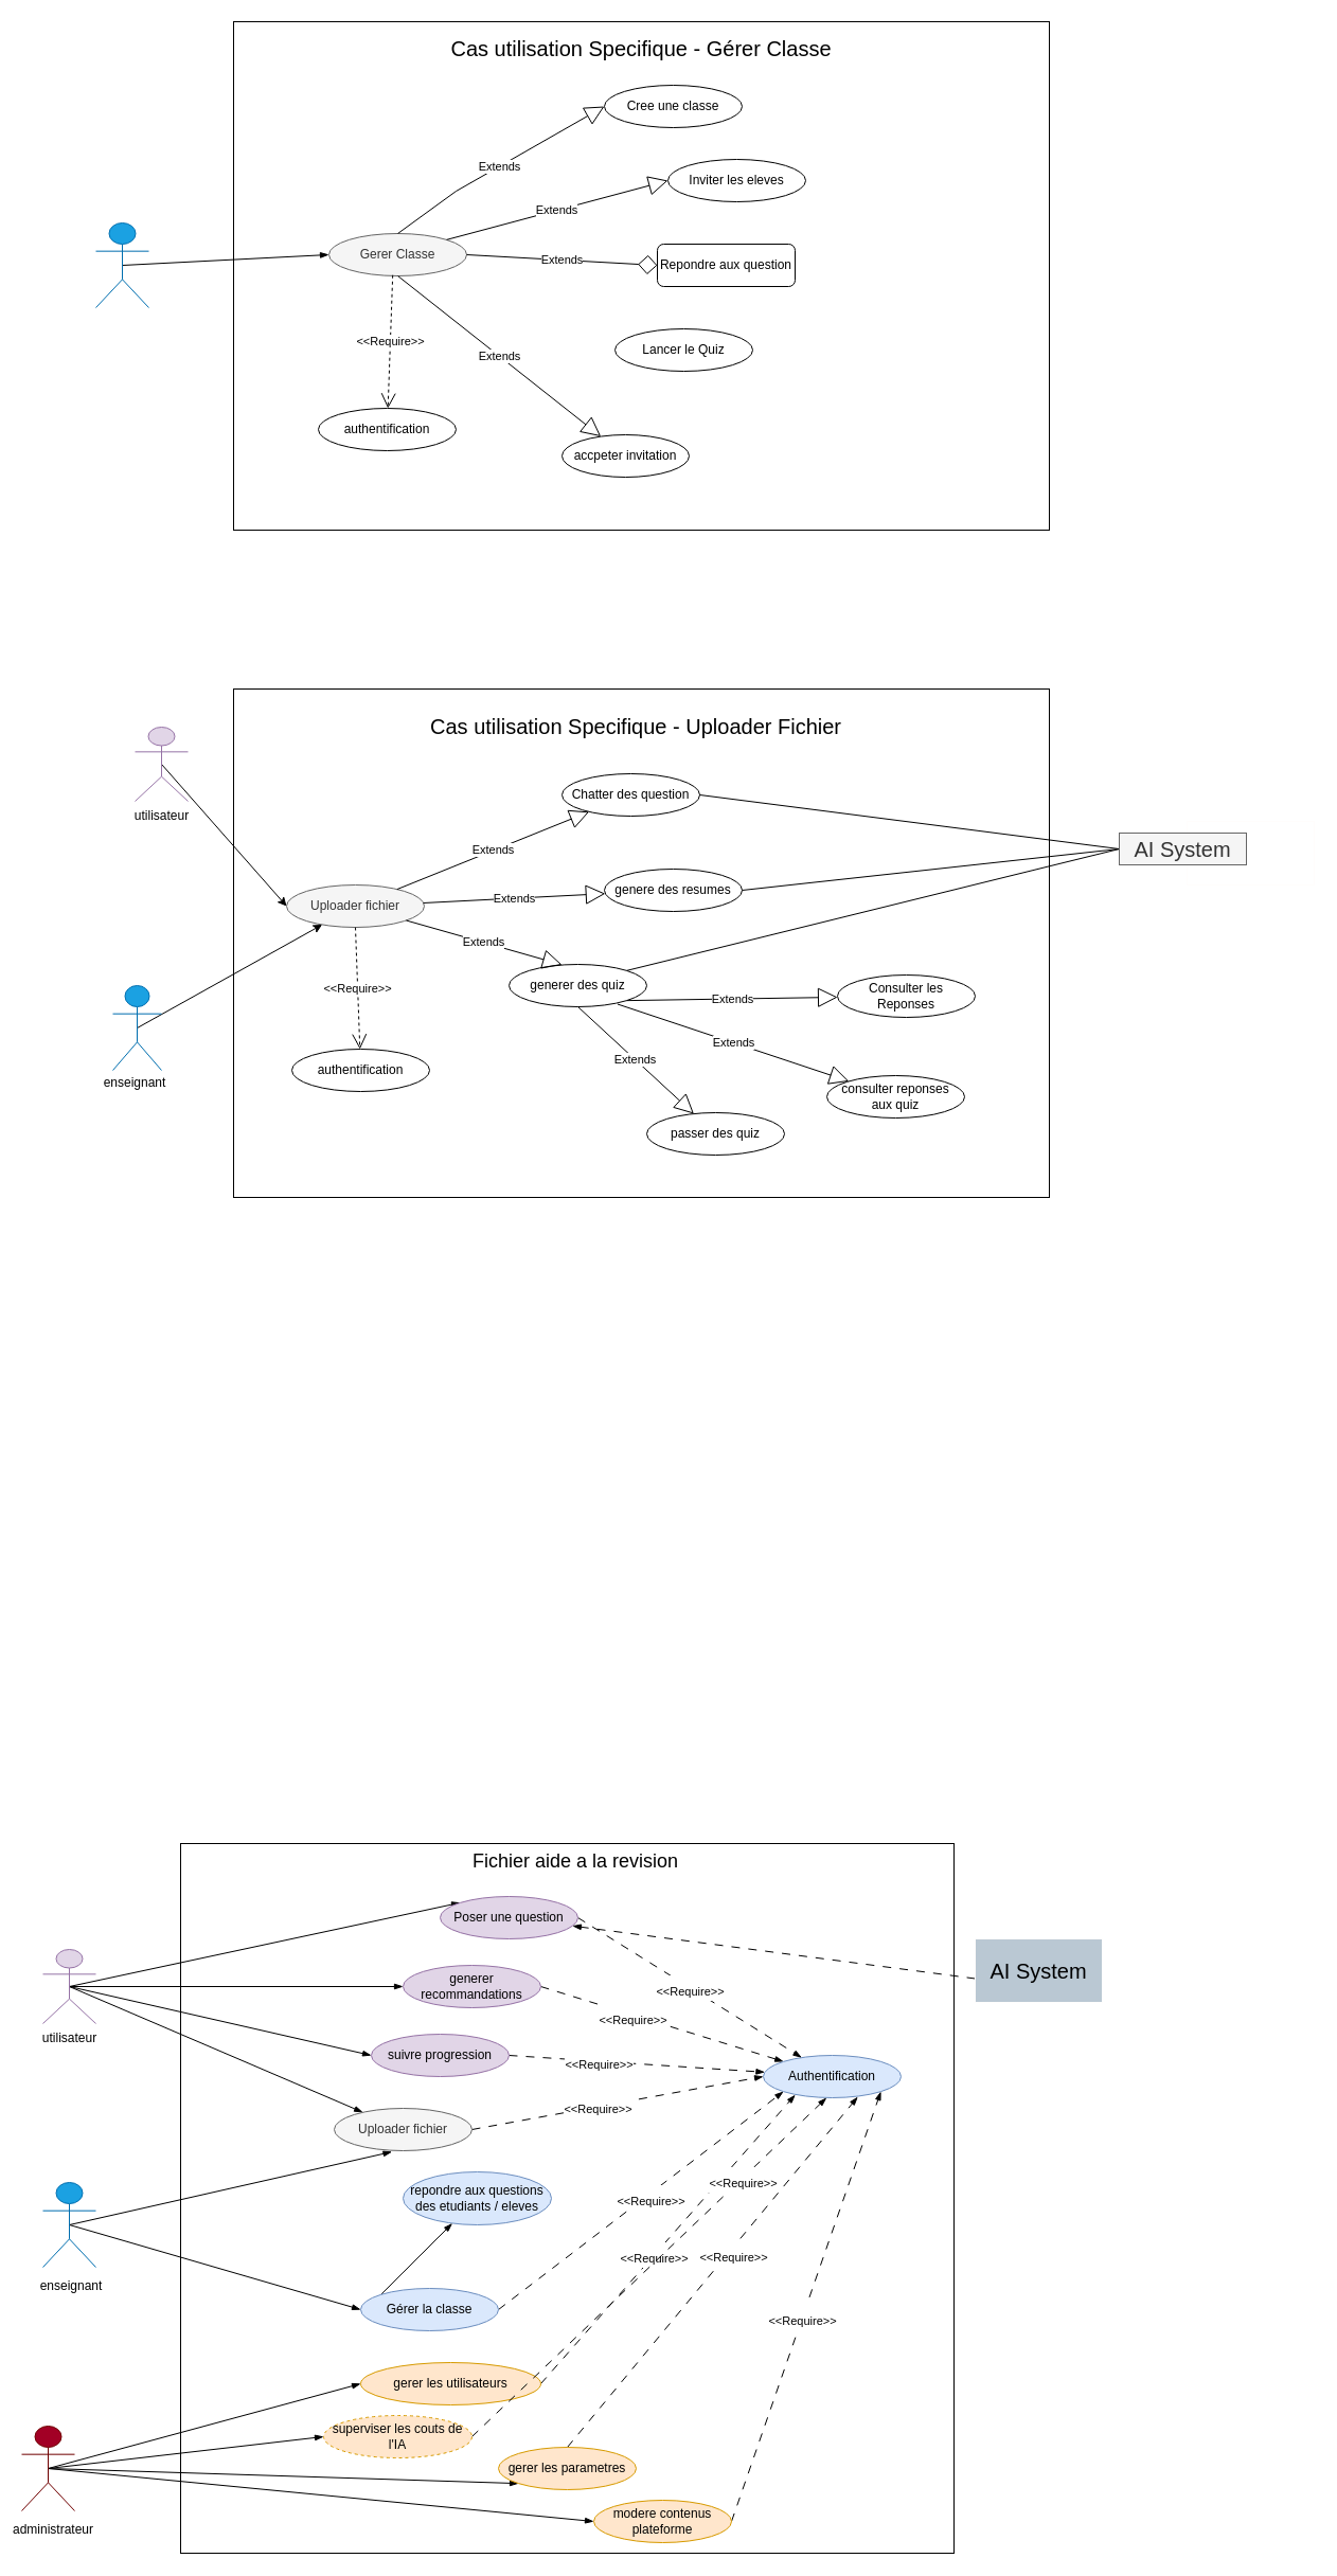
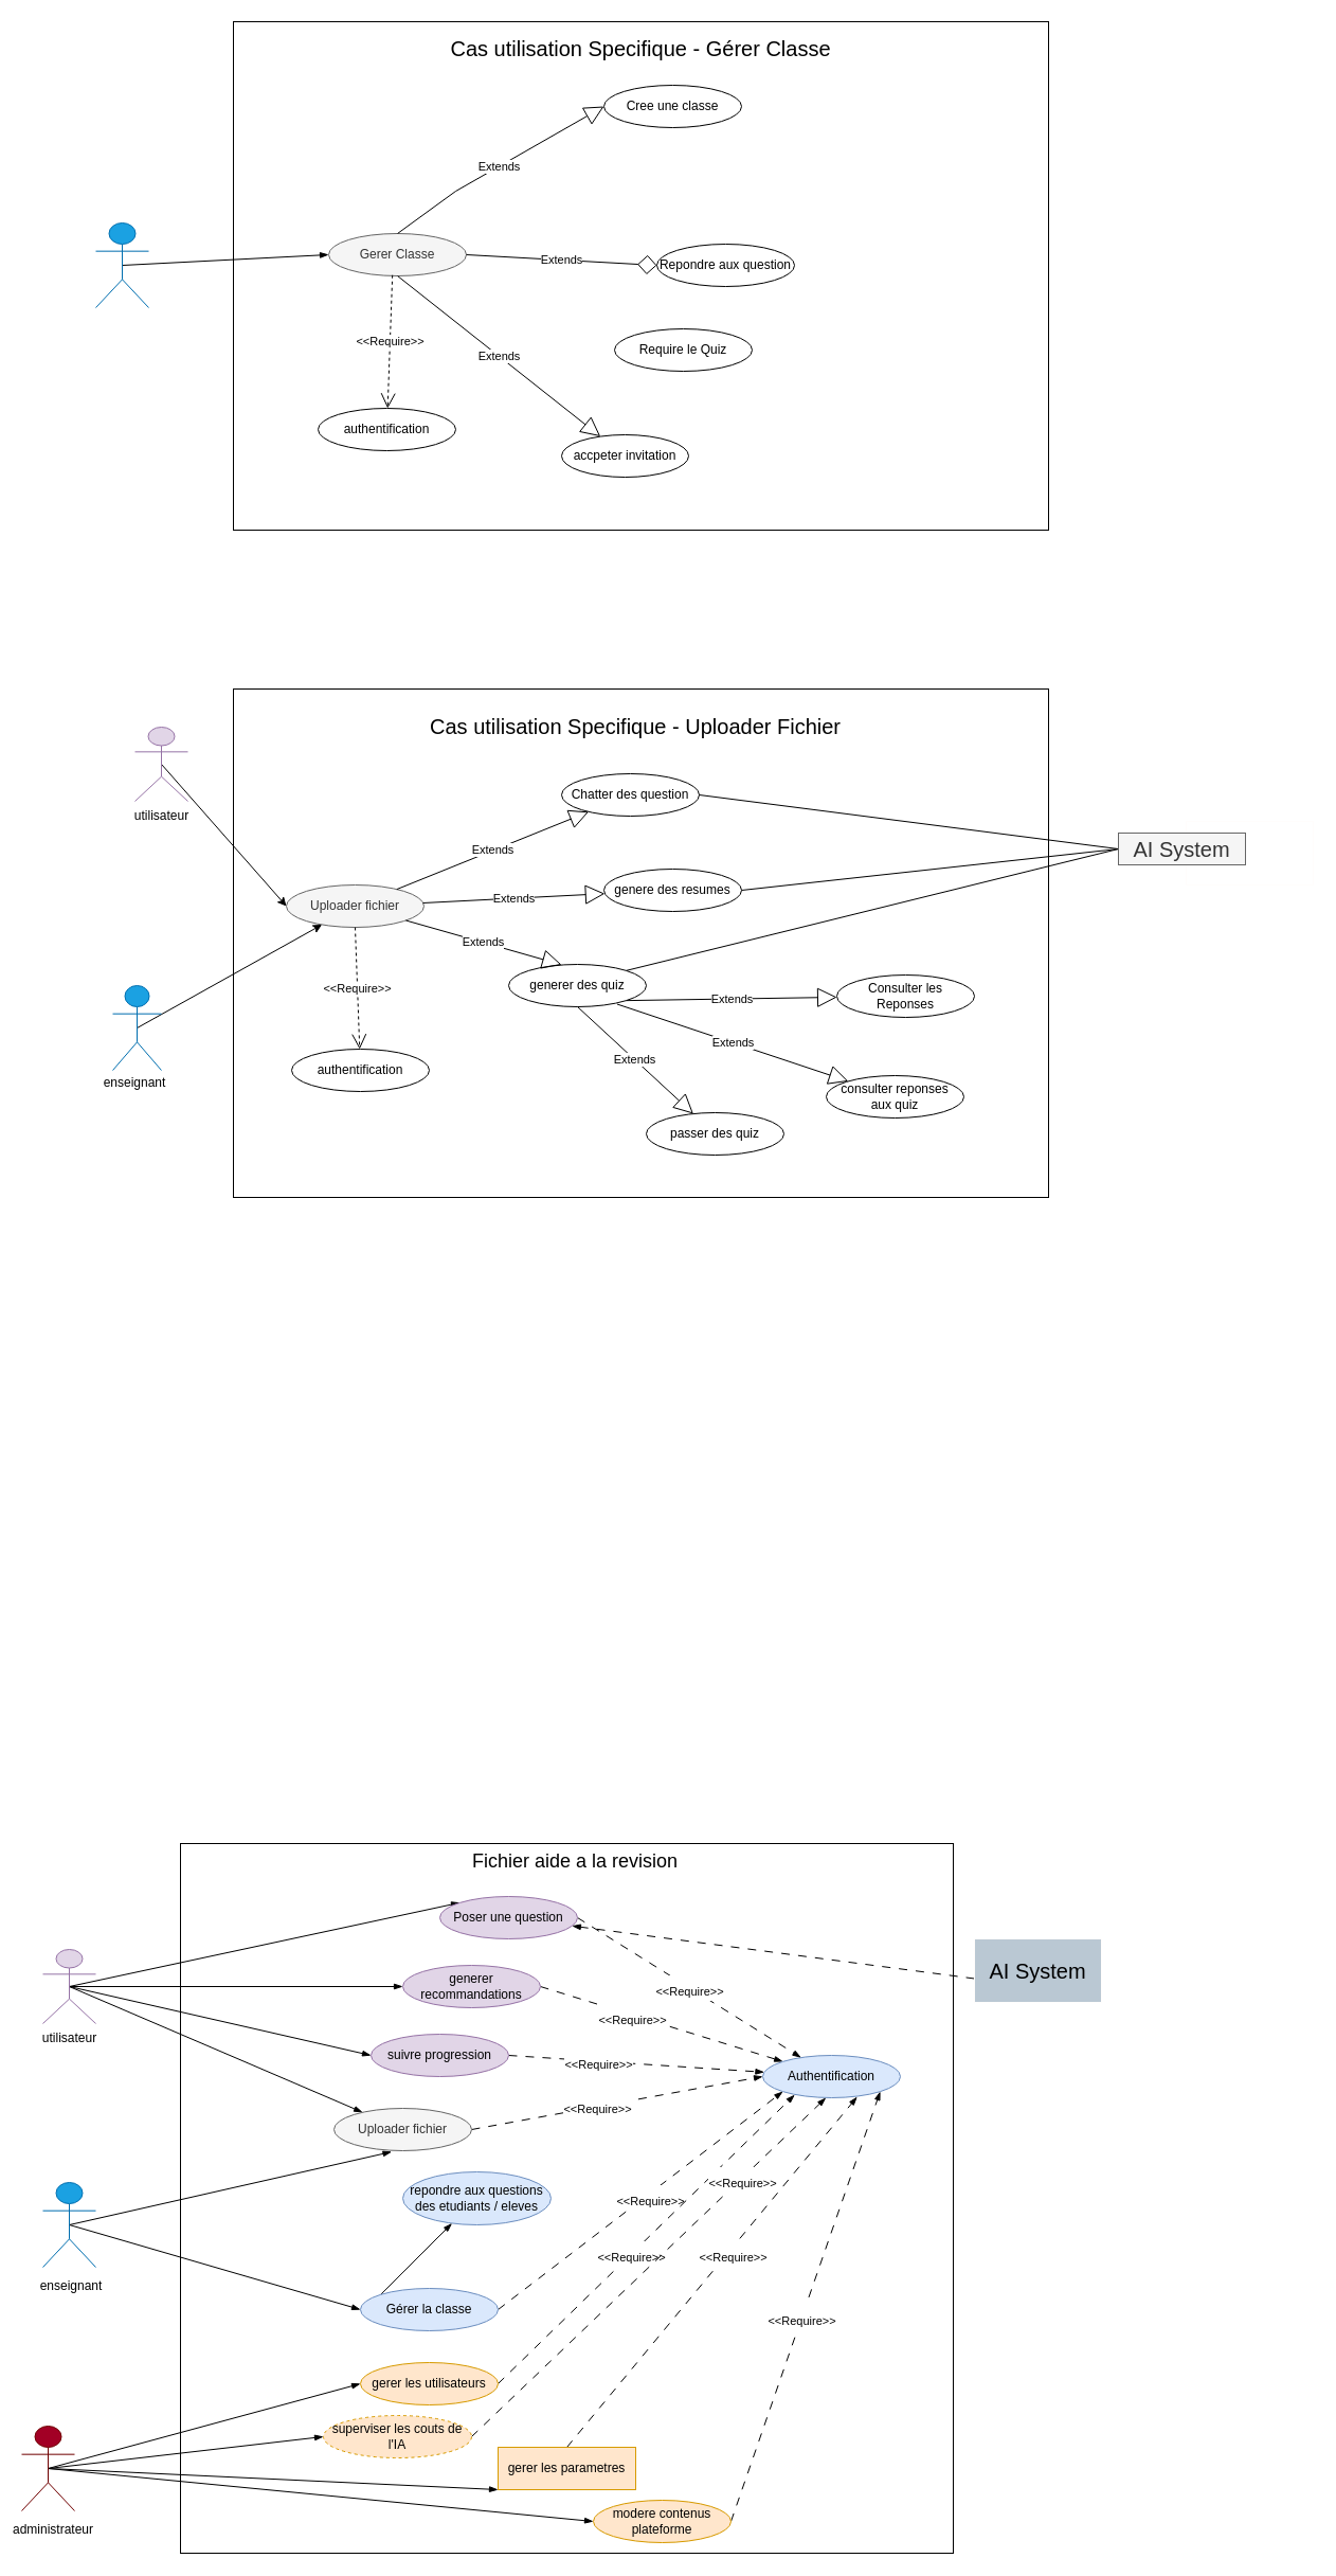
- <mxCell id="74" value="Inviter les eleves" style="ellipse;whiteSpace=wrap;html=1;" parent="1" vertex="1"><mxGeometry x="630" y="150" width="130" height="40" as="geometry" /></mxCell>
- <mxCell id="77" value="Extends" style="endArrow=block;endSize=16;endFill=0;html=1;rounded=0;exitX=1;exitY=0;exitDx=0;exitDy=0;entryX=0;entryY=0.5;entryDx=0;entryDy=0;" parent="1" source="72" target="74" edge="1"><mxGeometry width="160" relative="1" as="geometry"><mxPoint x="395" y="245" as="sourcePoint" /><mxPoint x="530" y="135" as="targetPoint" /><Array as="points" /></mxGeometry></mxCell>
- <mxCell id="75" value="Repondre aux question" style="whiteSpace=wrap;html=1;rounded=1;" parent="1" vertex="1"><mxGeometry x="620" y="230" width="130" height="40" as="geometry" /></mxCell>
+ <mxCell id="75" value="Repondre aux question" style="ellipse;whiteSpace=wrap;html=1;" parent="1" vertex="1"><mxGeometry x="620" y="230" width="130" height="40" as="geometry" /></mxCell>
- <mxCell id="79" value="Lancer le Quiz" style="ellipse;whiteSpace=wrap;html=1;" parent="1" vertex="1"><mxGeometry x="580" y="310" width="130" height="40" as="geometry" /></mxCell>
+ <mxCell id="79" value="Require le Quiz" style="ellipse;whiteSpace=wrap;html=1;" parent="1" vertex="1"><mxGeometry x="580" y="310" width="130" height="40" as="geometry" /></mxCell>
- <mxCell id="37" value="gerer les utilisateurs" style="ellipse;whiteSpace=wrap;html=1;fillColor=#ffe6cc;strokeColor=#d79b00;" parent="1" vertex="1"><mxGeometry x="340" y="2230" width="170" height="40" as="geometry" /></mxCell>
+ <mxCell id="37" value="gerer les utilisateurs" style="ellipse;whiteSpace=wrap;html=1;fillColor=#ffe6cc;strokeColor=#d79b00;" parent="1" vertex="1"><mxGeometry x="340" y="2230" width="130" height="40" as="geometry" /></mxCell>
- <mxCell id="46" value="gerer les parametres" style="ellipse;whiteSpace=wrap;html=1;fillColor=#ffe6cc;strokeColor=#d79b00;" parent="1" vertex="1"><mxGeometry x="470" y="2310" width="130" height="40" as="geometry" /></mxCell>
+ <mxCell id="46" value="gerer les parametres" style="whiteSpace=wrap;html=1;fillColor=#ffe6cc;strokeColor=#d79b00;rounded=0;" parent="1" vertex="1"><mxGeometry x="470" y="2310" width="130" height="40" as="geometry" /></mxCell>
